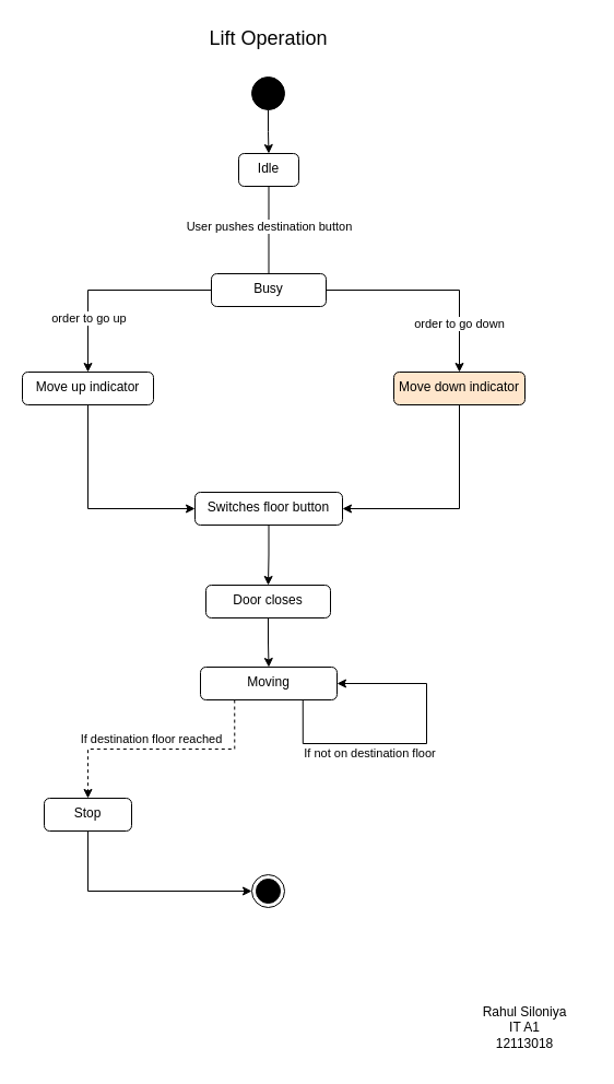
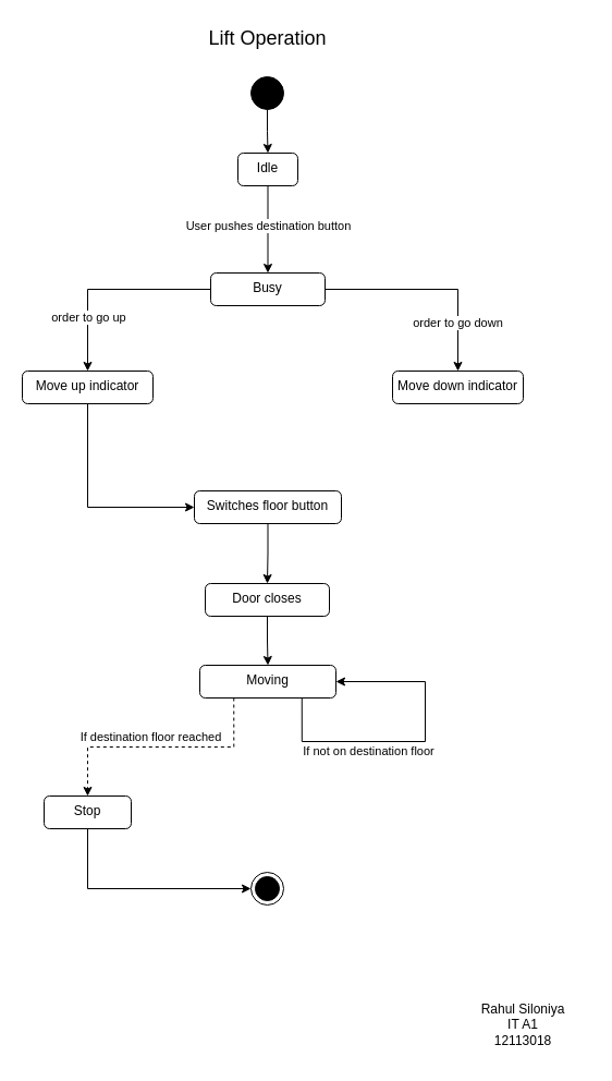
- <mxCell id="4" style="edgeStyle=orthogonalEdgeStyle;rounded=0;orthogonalLoop=1;jettySize=auto;html=1;exitX=0.5;exitY=1;exitDx=0;exitDy=0;entryX=0.5;entryY=0;entryDx=0;entryDy=0;endArrow=none;" edge="1" parent="1" source="6" target="11"><mxGeometry relative="1" as="geometry" /></mxCell>
+ <mxCell id="4" style="edgeStyle=orthogonalEdgeStyle;rounded=0;orthogonalLoop=1;jettySize=auto;html=1;exitX=0.5;exitY=1;exitDx=0;exitDy=0;entryX=0.5;entryY=0;entryDx=0;entryDy=0;" edge="1" parent="1" source="6" target="11"><mxGeometry relative="1" as="geometry" /></mxCell>
- <mxCell id="15" value="Move down indicator" style="html=1;align=center;verticalAlign=top;rounded=1;absoluteArcSize=1;arcSize=10;dashed=0;whiteSpace=wrap;fillColor=#ffe6cc;" vertex="1" parent="1"><mxGeometry x="360" y="340" width="120" height="30" as="geometry" /></mxCell>
+ <mxCell id="15" value="Move down indicator" style="html=1;align=center;verticalAlign=top;rounded=1;absoluteArcSize=1;arcSize=10;dashed=0;whiteSpace=wrap;" vertex="1" parent="1"><mxGeometry x="360" y="340" width="120" height="30" as="geometry" /></mxCell>
- <mxCell id="14" style="edgeStyle=orthogonalEdgeStyle;rounded=0;orthogonalLoop=1;jettySize=auto;html=1;exitX=0.5;exitY=1;exitDx=0;exitDy=0;entryX=1;entryY=0.5;entryDx=0;entryDy=0;" edge="1" parent="1" source="15" target="17"><mxGeometry relative="1" as="geometry"><mxPoint x="284" y="475" as="targetPoint" /></mxGeometry></mxCell>
